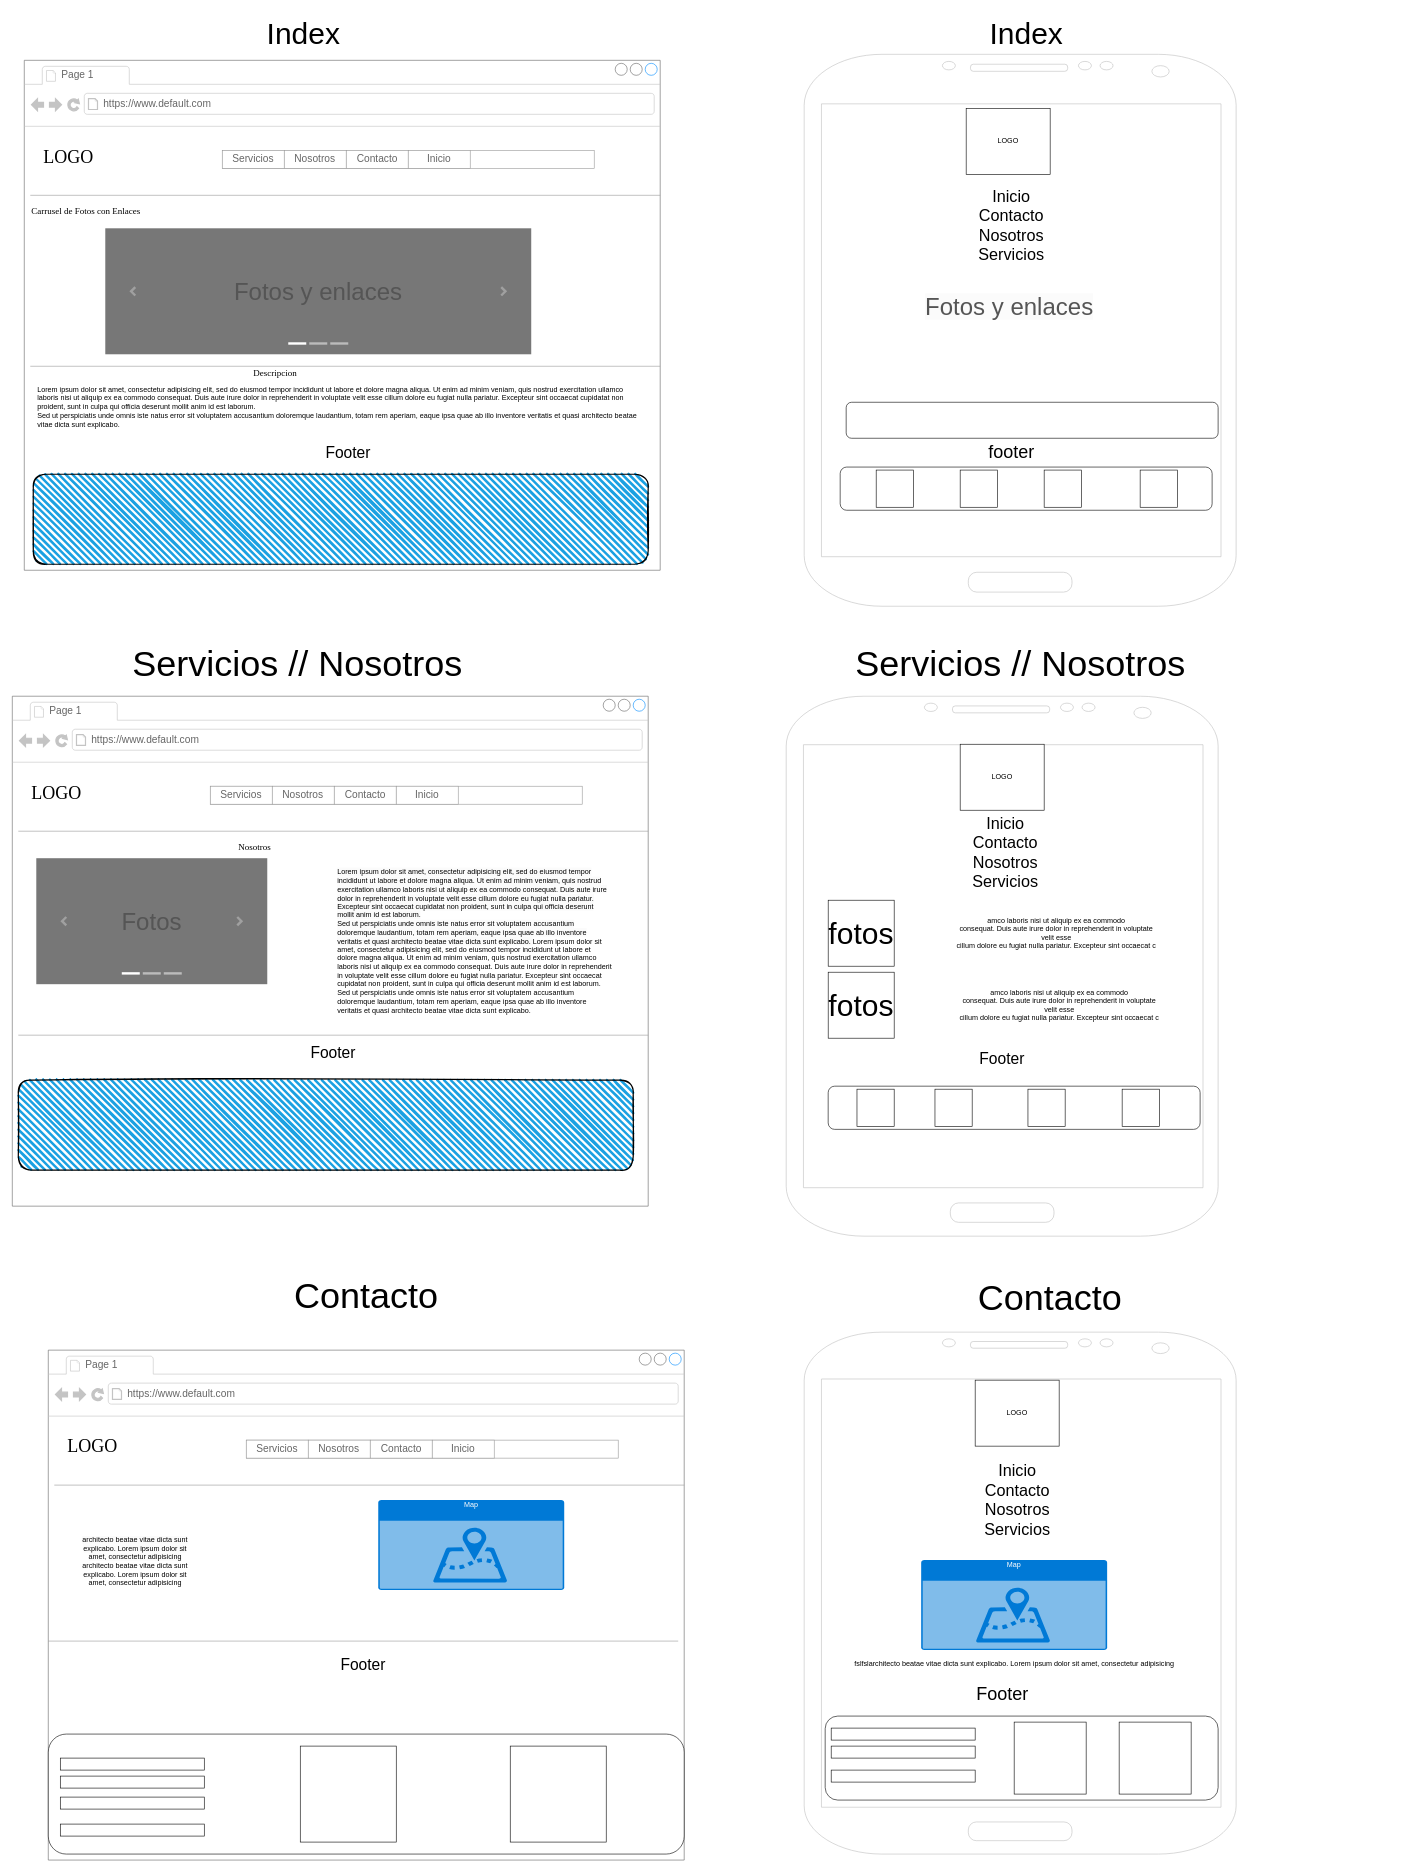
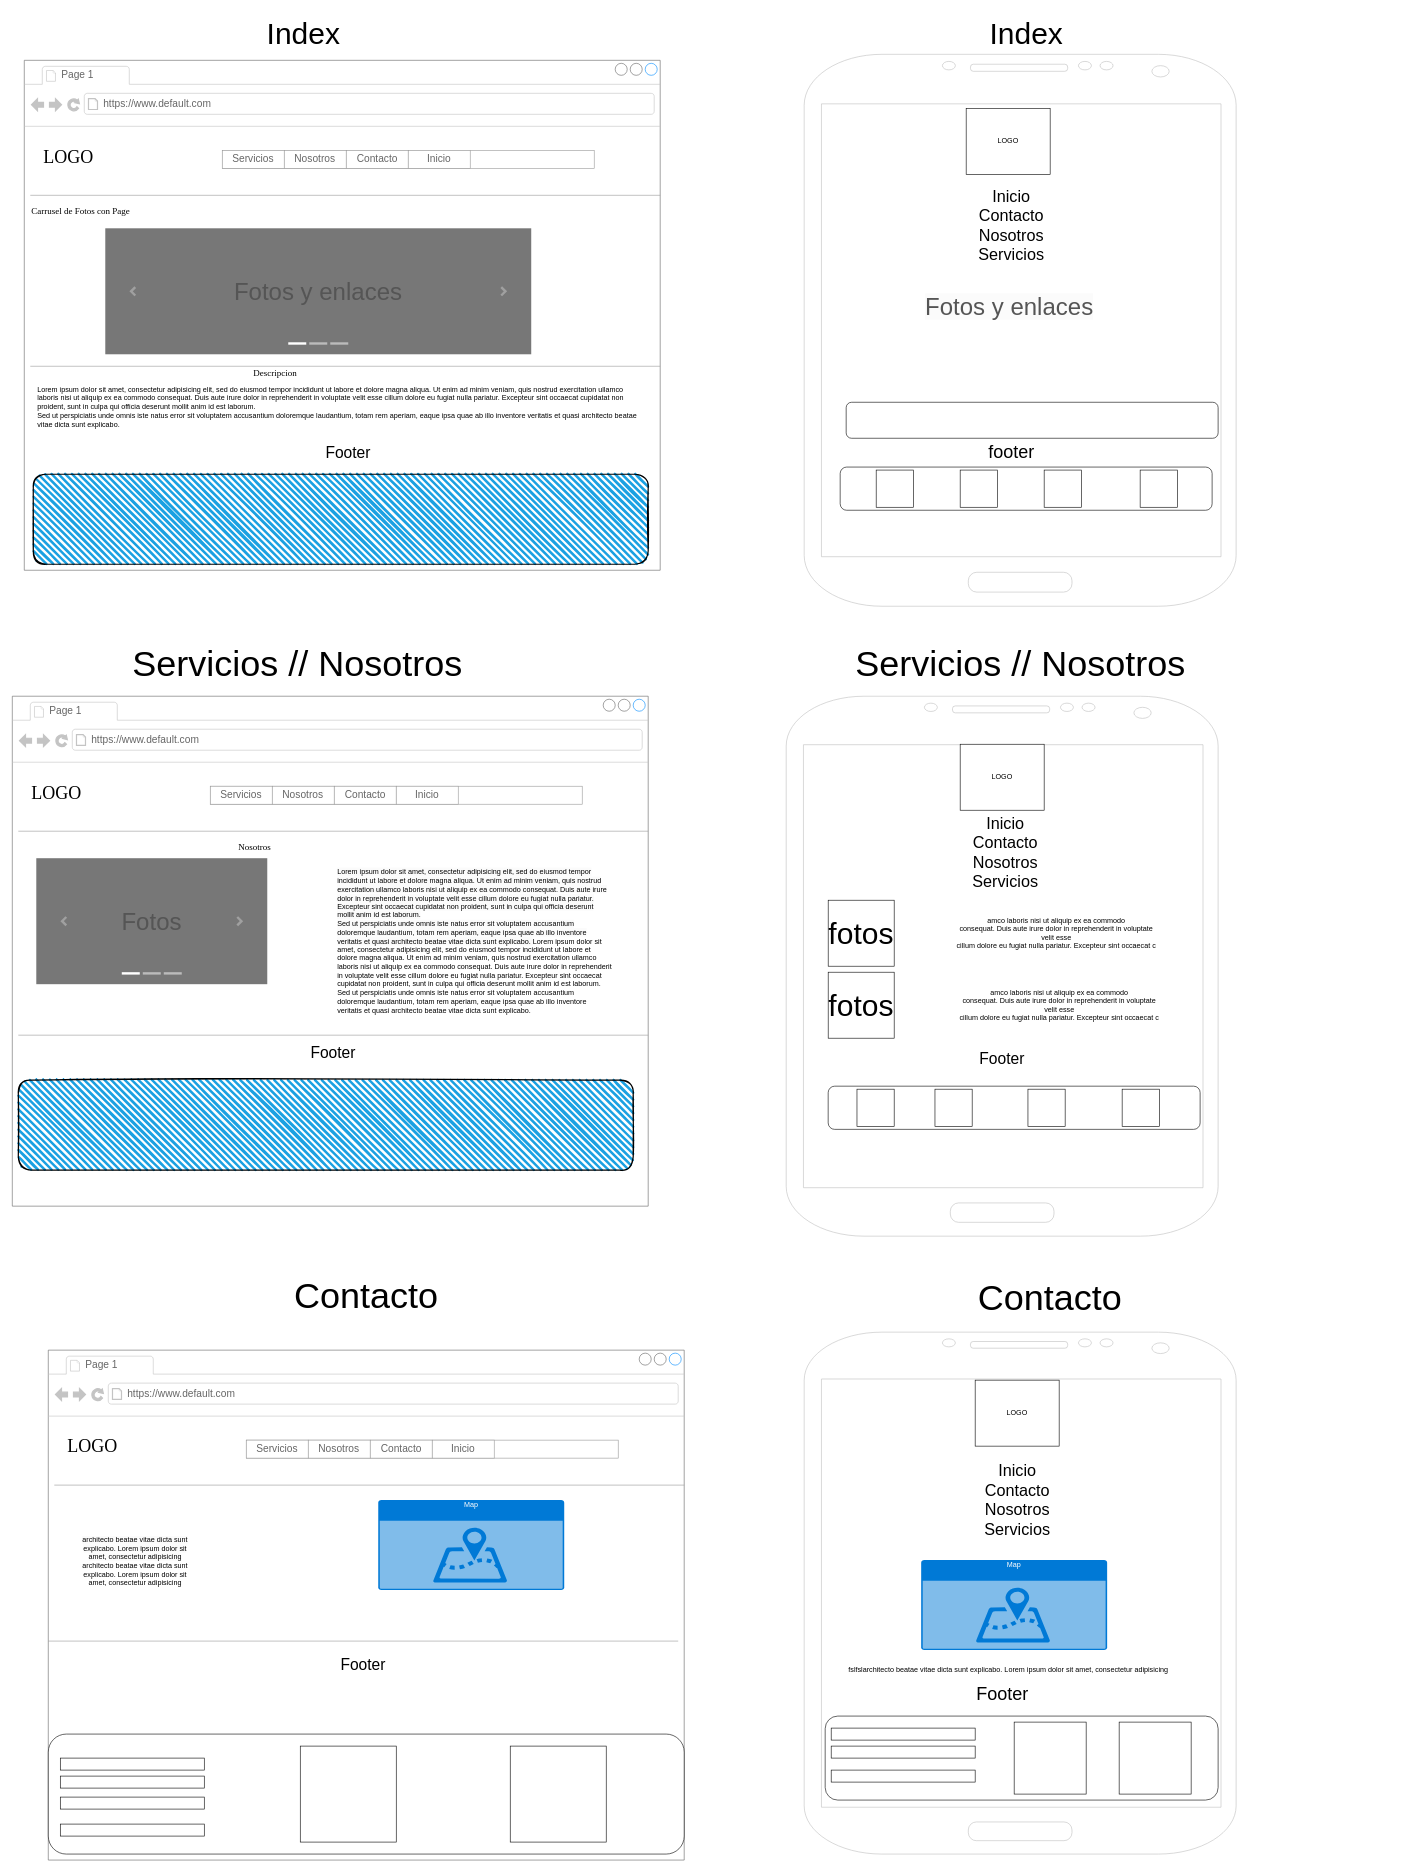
- <mxCell id="7" value="Carrusel de Fotos con Enlaces" style="text;html=1;points=[];align=left;verticalAlign=top;spacingTop=-4;fontSize=15;fontFamily=Verdana" parent="2" vertex="1"><mxGeometry x="10" y="240" width="170" height="30" as="geometry" /></mxCell>
+ <mxCell id="7" value="Carrusel de Fotos con Page" style="text;html=1;points=[];align=left;verticalAlign=top;spacingTop=-4;fontSize=15;fontFamily=Verdana" parent="2" vertex="1"><mxGeometry x="10" y="240" width="170" height="30" as="geometry" /></mxCell>
- <mxCell id="100" value="fslfslarchitecto beatae vitae dicta sunt explicabo.&amp;nbsp;&lt;span style=&quot;border-color: var(--border-color); text-align: left;&quot;&gt;Lorem ipsum dolor sit amet, consectetur adipisicing&lt;/span&gt;" style="text;html=1;align=center;verticalAlign=middle;resizable=0;points=[];autosize=1;strokeColor=none;fillColor=none;" vertex="1" parent="1"><mxGeometry x="1410" y="2758" width="560" height="30" as="geometry" /></mxCell>
+ <mxCell id="100" value="fslfslarchitecto beatae vitae dicta sunt explicabo.&amp;nbsp;&lt;span style=&quot;border-color: var(--border-color); text-align: left;&quot;&gt;Lorem ipsum dolor sit amet, consectetur adipisicing&lt;/span&gt;" style="text;html=1;align=center;verticalAlign=middle;resizable=0;points=[];autosize=1;strokeColor=none;fillColor=none;" vertex="1" parent="1"><mxGeometry x="1400" y="2768" width="560" height="30" as="geometry" /></mxCell>
